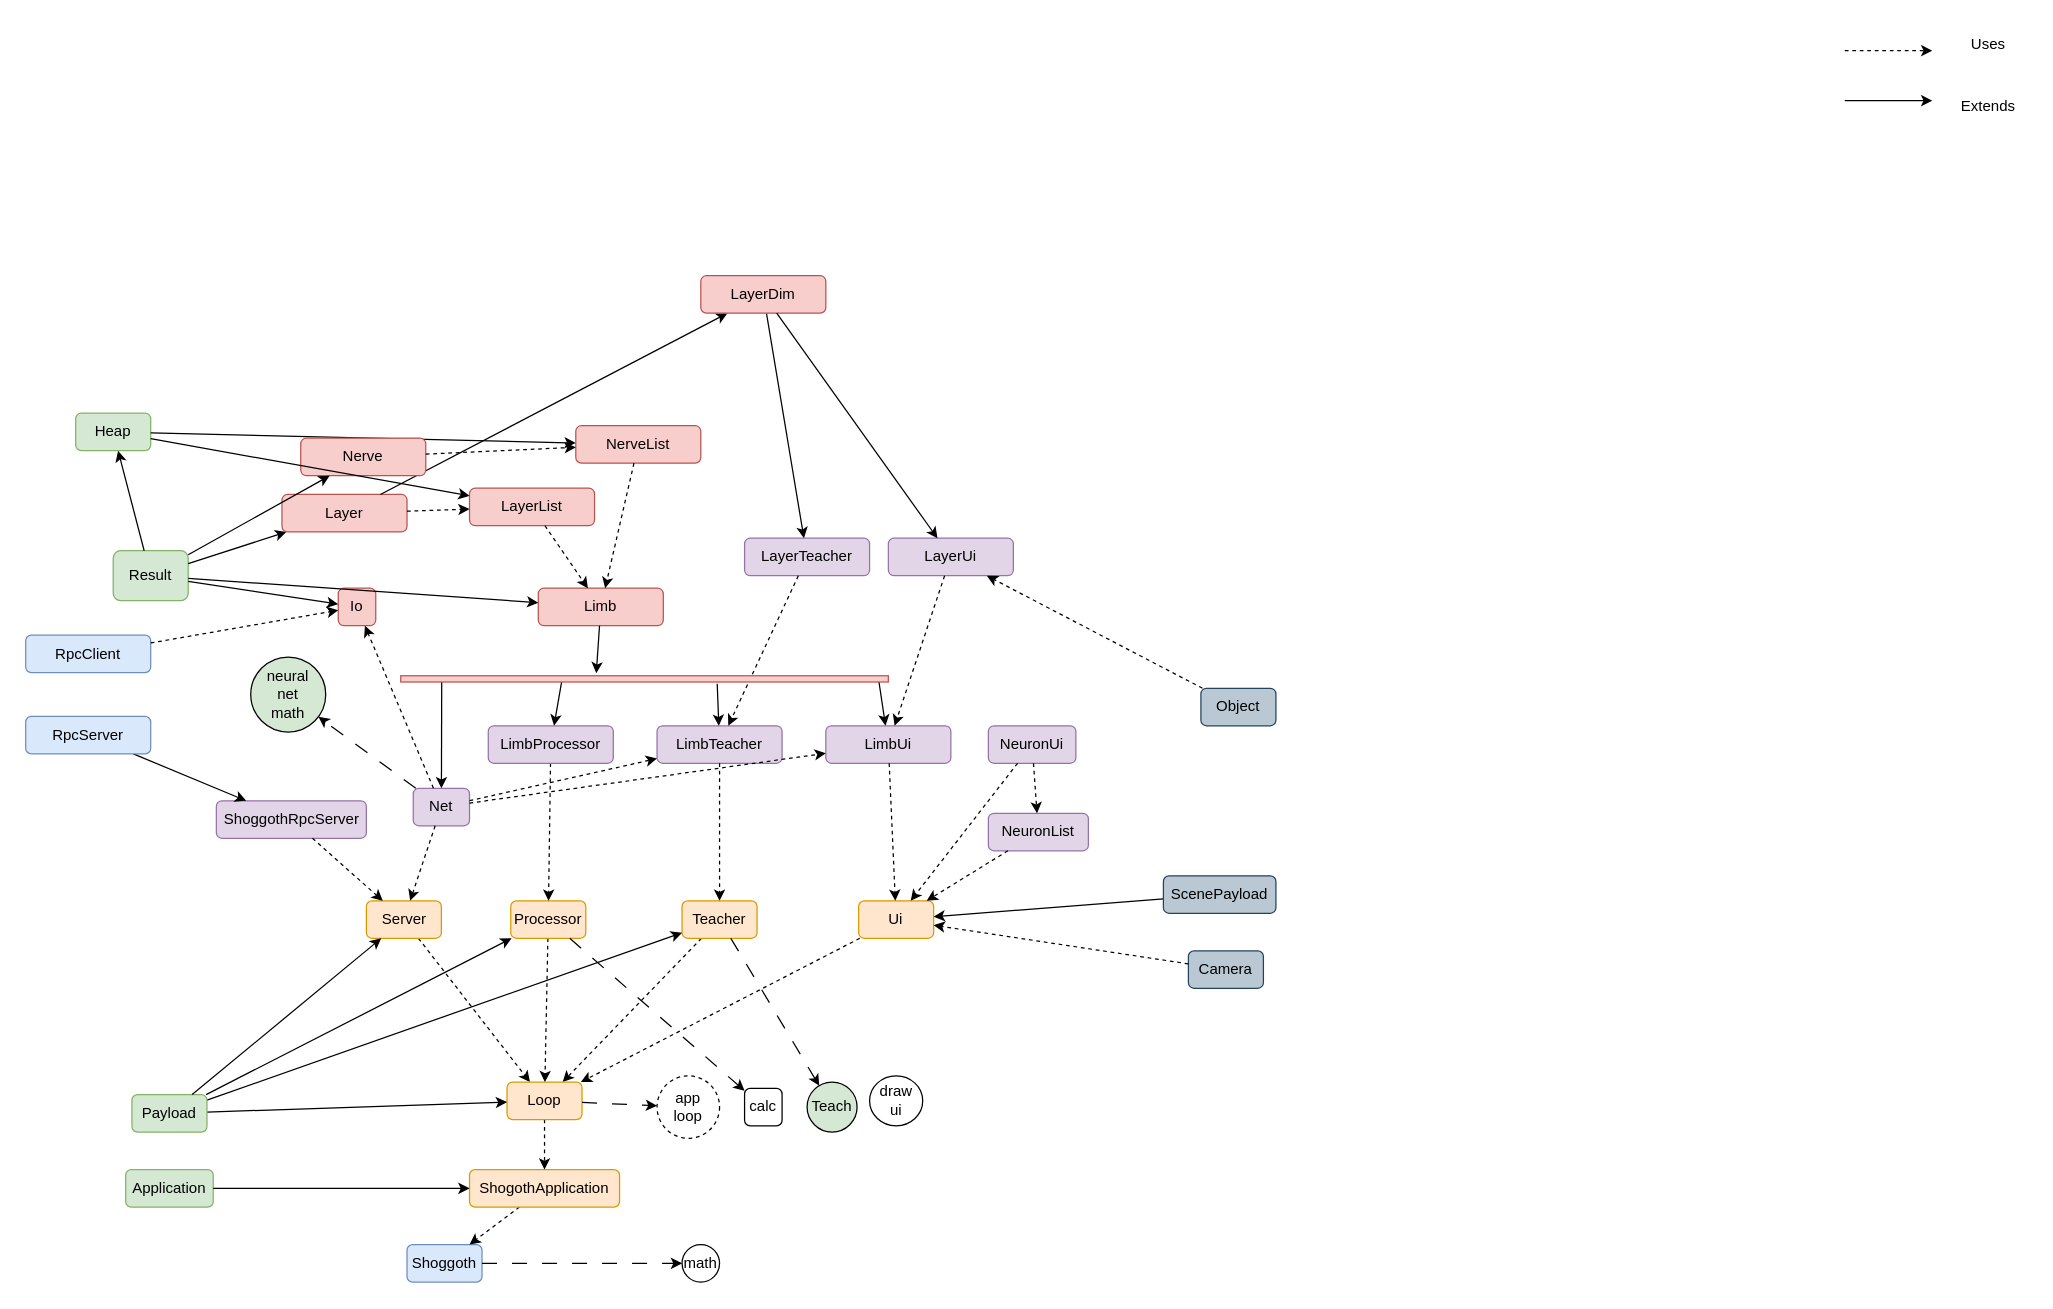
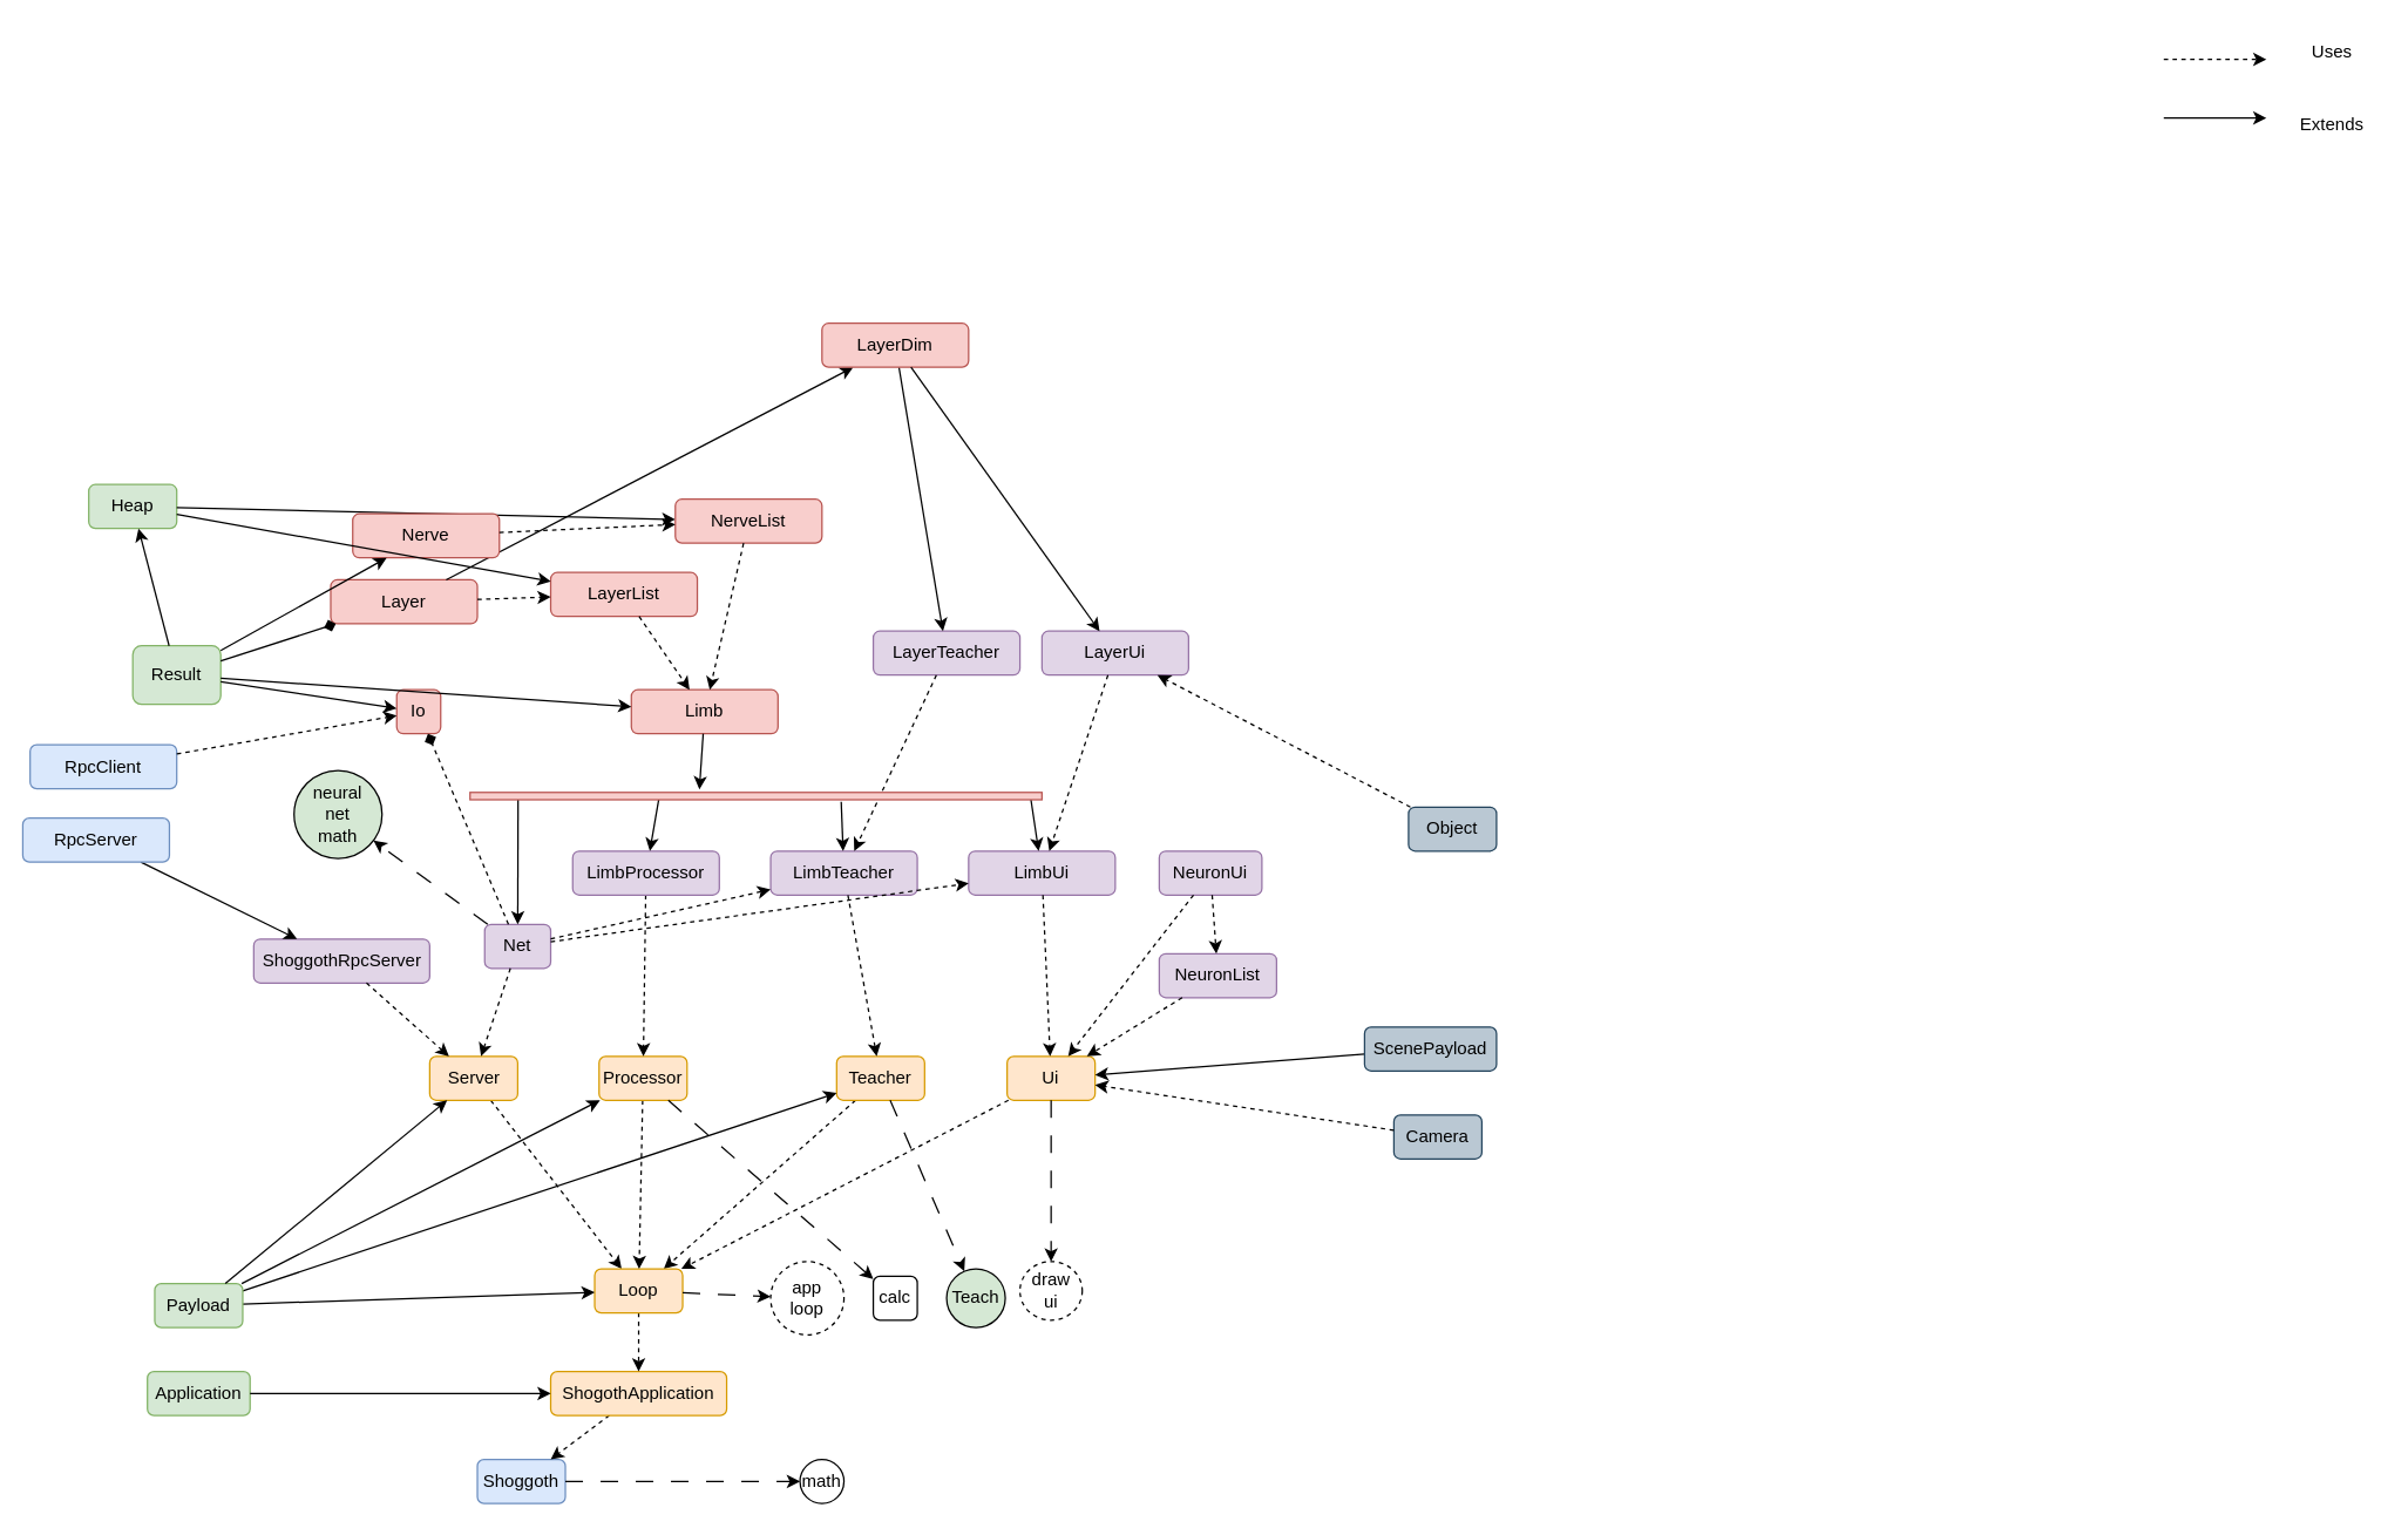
- <mxCell id="53" style="rounded=1;orthogonalLoop=1;jettySize=auto;html=1;" parent="1" source="52" target="37" edge="1"><mxGeometry relative="1" as="geometry"><mxPoint x="820" y="415" as="sourcePoint" /><mxPoint x="870" y="415" as="targetPoint" /></mxGeometry></mxCell>
+ <mxCell id="53" style="rounded=1;orthogonalLoop=1;jettySize=auto;html=1;endArrow=diamond;" parent="1" source="52" target="37" edge="1"><mxGeometry relative="1" as="geometry"><mxPoint x="820" y="415" as="sourcePoint" /><mxPoint x="870" y="415" as="targetPoint" /></mxGeometry></mxCell>
- <mxCell id="45" style="rounded=1;orthogonalLoop=1;jettySize=auto;html=1;dashed=1;" parent="1" source="33" target="44" edge="1"><mxGeometry relative="1" as="geometry"><mxPoint x="994" y="150" as="sourcePoint" /><mxPoint x="890" y="80" as="targetPoint" /></mxGeometry></mxCell>
+ <mxCell id="45" style="rounded=1;orthogonalLoop=1;jettySize=auto;html=1;dashed=1;endArrow=diamond;" parent="1" source="33" target="44" edge="1"><mxGeometry relative="1" as="geometry"><mxPoint x="994" y="150" as="sourcePoint" /><mxPoint x="890" y="80" as="targetPoint" /></mxGeometry></mxCell>
- <mxCell id="69" value="RpcServer" style="text;html=1;align=center;verticalAlign=middle;whiteSpace=wrap;rounded=1;fillColor=#dae8fc;strokeColor=#6c8ebf;" parent="1" vertex="1"><mxGeometry x="20" y="572.5" width="100" height="30" as="geometry" /></mxCell>
+ <mxCell id="69" value="RpcServer" style="text;html=1;align=center;verticalAlign=middle;whiteSpace=wrap;rounded=1;fillColor=#dae8fc;strokeColor=#6c8ebf;" parent="1" vertex="1"><mxGeometry x="15" y="557.5" width="100" height="30" as="geometry" /></mxCell>
- <mxCell id="8" value="Teacher" style="text;html=1;align=center;verticalAlign=middle;whiteSpace=wrap;rounded=1;fillColor=#ffe6cc;strokeColor=#d79b00;" parent="1" vertex="1"><mxGeometry x="545" y="720" width="60" height="30" as="geometry" /></mxCell>
+ <mxCell id="8" value="Teacher" style="text;html=1;align=center;verticalAlign=middle;whiteSpace=wrap;rounded=1;fillColor=#ffe6cc;strokeColor=#d79b00;" parent="1" vertex="1"><mxGeometry x="570" y="720" width="60" height="30" as="geometry" /></mxCell>
+ <mxCell id="73" style="rounded=1;orthogonalLoop=1;jettySize=auto;html=1;dashed=1;dashPattern=12 12;" parent="1" source="12" target="72" edge="1"><mxGeometry relative="1" as="geometry"><mxPoint x="1345" y="560" as="sourcePoint" /><mxPoint x="1345" y="560" as="targetPoint" /></mxGeometry></mxCell>
- <mxCell id="72" value="draw&lt;div&gt;ui&lt;/div&gt;" style="ellipse;whiteSpace=wrap;html=1;rounded=1;" parent="1" vertex="1"><mxGeometry x="695" y="860" width="42.5" height="40" as="geometry" /></mxCell>
+ <mxCell id="72" value="draw&lt;div&gt;ui&lt;/div&gt;" style="ellipse;whiteSpace=wrap;html=1;rounded=1;dashed=1;" parent="1" vertex="1"><mxGeometry x="695" y="860" width="42.5" height="40" as="geometry" /></mxCell>
